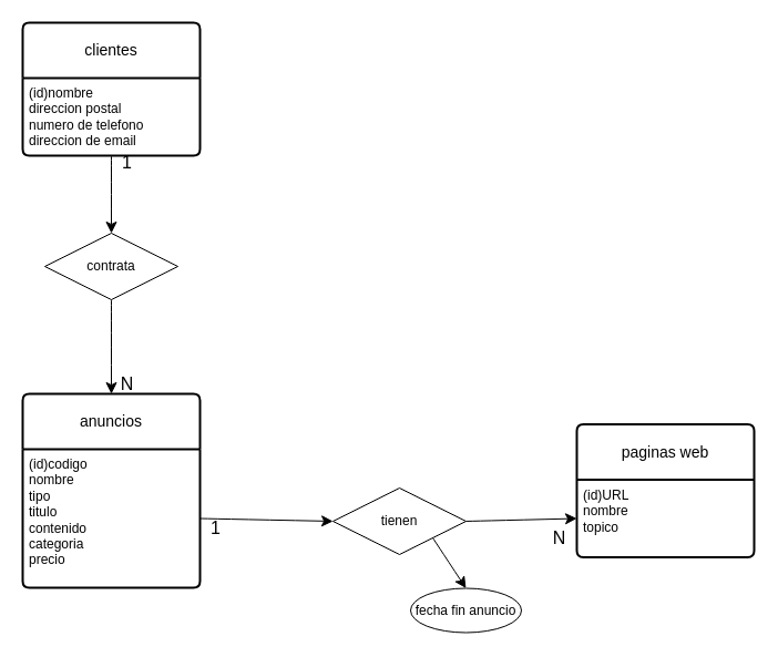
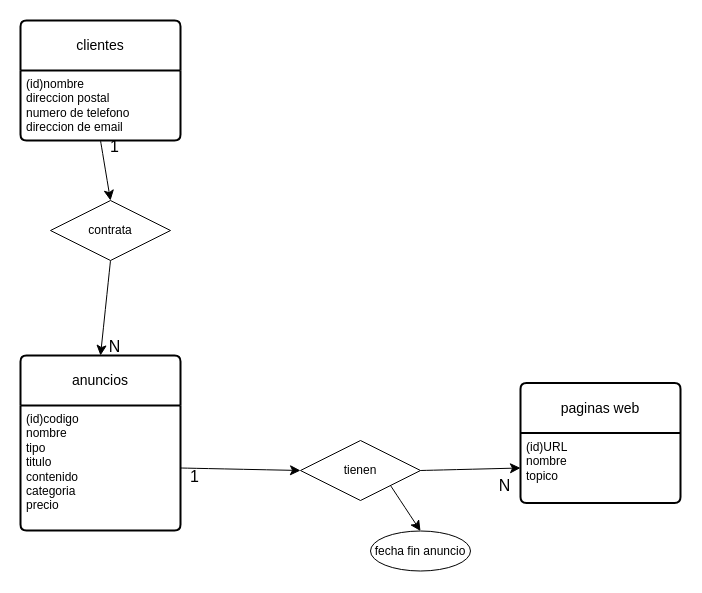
- <mxCell id="7" value="contrata" style="shape=rhombus;perimeter=rhombusPerimeter;whiteSpace=wrap;html=1;align=center;" vertex="1" parent="1"><mxGeometry x="40" y="210" width="120" height="60" as="geometry" /></mxCell>
+ <mxCell id="7" value="contrata" style="shape=rhombus;perimeter=rhombusPerimeter;whiteSpace=wrap;html=1;align=center;" vertex="1" parent="1"><mxGeometry x="50" y="200" width="120" height="60" as="geometry" /></mxCell>
